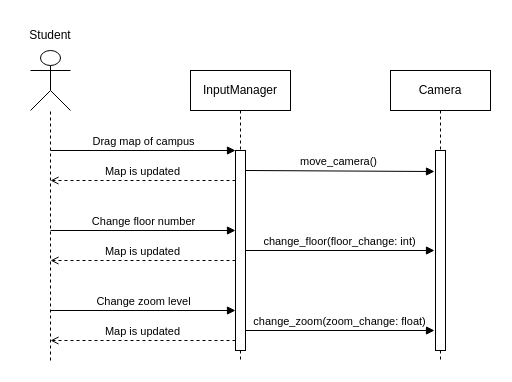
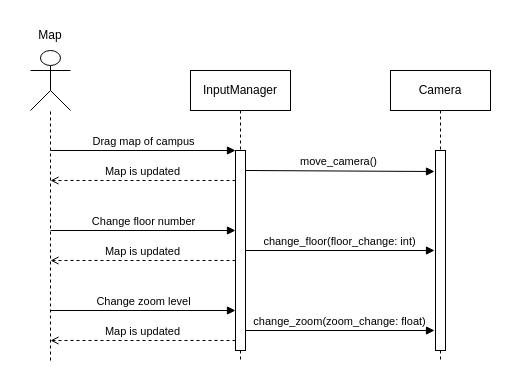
- <mxCell id="8" value="Student" style="text;html=1;align=center;verticalAlign=middle;whiteSpace=wrap;rounded=0;" parent="1" vertex="1"><mxGeometry x="20" y="20" width="60" height="30" as="geometry" /></mxCell>
+ <mxCell id="8" value="Map" style="text;html=1;align=center;verticalAlign=middle;whiteSpace=wrap;rounded=0;" parent="1" vertex="1"><mxGeometry x="20" y="20" width="60" height="30" as="geometry" /></mxCell>
